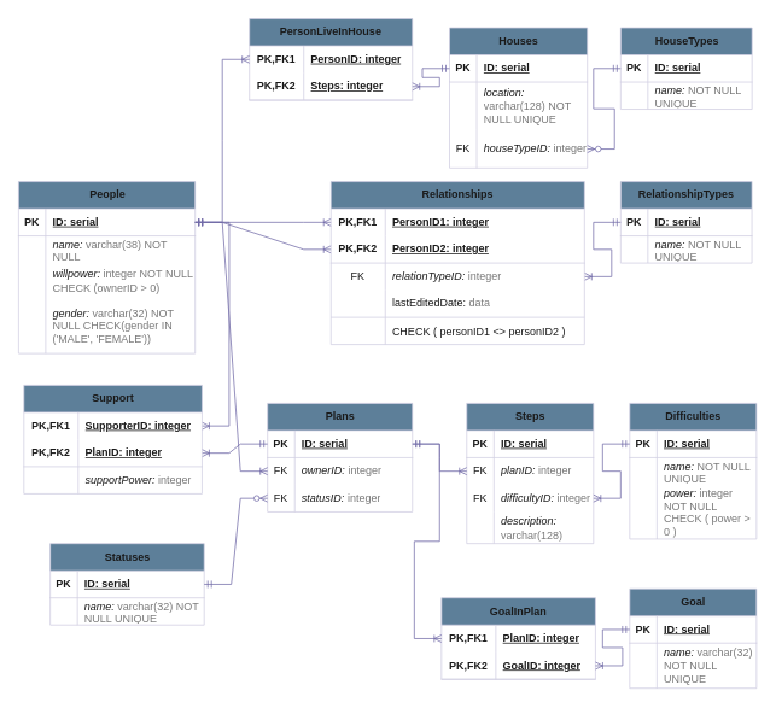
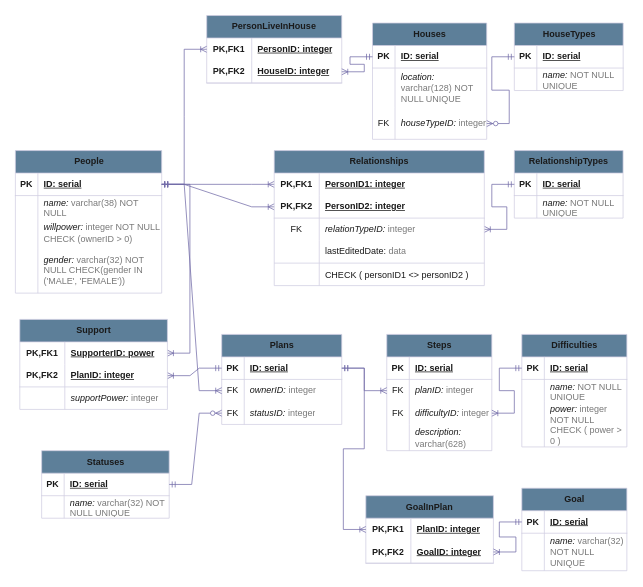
- <mxCell id="101" value="Steps: integer" style="shape=partialRectangle;connectable=0;fillColor=none;top=0;left=0;bottom=0;right=0;align=left;spacingLeft=6;fontStyle=5;overflow=hidden;html=1;whiteSpace=wrap;labelBackgroundColor=none;strokeColor=#D0CEE2;fontColor=#1A1A1A;" parent="99" vertex="1"><mxGeometry x="60" width="120" height="30" as="geometry"><mxRectangle width="120" height="30" as="alternateBounds" /></mxGeometry></mxCell>
+ <mxCell id="101" value="HouseID: integer" style="shape=partialRectangle;connectable=0;fillColor=none;top=0;left=0;bottom=0;right=0;align=left;spacingLeft=6;fontStyle=5;overflow=hidden;html=1;whiteSpace=wrap;labelBackgroundColor=none;strokeColor=#D0CEE2;fontColor=#1A1A1A;" parent="99" vertex="1"><mxGeometry x="60" width="120" height="30" as="geometry"><mxRectangle width="120" height="30" as="alternateBounds" /></mxGeometry></mxCell>
- <mxCell id="135" value="SupporterID: integer" style="shape=partialRectangle;connectable=0;fillColor=none;top=0;left=0;bottom=0;right=0;align=left;spacingLeft=6;fontStyle=5;overflow=hidden;html=1;whiteSpace=wrap;labelBackgroundColor=none;strokeColor=#D0CEE2;fontColor=#1A1A1A;" vertex="1" parent="133"><mxGeometry x="60" width="136.73" height="30" as="geometry"><mxRectangle width="136.73" height="30" as="alternateBounds" /></mxGeometry></mxCell>
+ <mxCell id="135" value="SupporterID: power" style="shape=partialRectangle;connectable=0;fillColor=none;top=0;left=0;bottom=0;right=0;align=left;spacingLeft=6;fontStyle=5;overflow=hidden;html=1;whiteSpace=wrap;labelBackgroundColor=none;strokeColor=#D0CEE2;fontColor=#1A1A1A;" vertex="1" parent="133"><mxGeometry x="60" width="136.73" height="30" as="geometry"><mxRectangle width="136.73" height="30" as="alternateBounds" /></mxGeometry></mxCell>
- <mxCell id="57" value="&lt;i&gt;description: &lt;/i&gt;&lt;font color=&quot;#787878&quot;&gt;varchar(128)&lt;/font&gt;" style="shape=partialRectangle;connectable=0;fillColor=none;top=0;left=0;bottom=0;right=0;align=left;spacingLeft=6;overflow=hidden;whiteSpace=wrap;html=1;labelBackgroundColor=none;strokeColor=#D0CEE2;fontColor=#1A1A1A;" parent="55" vertex="1"><mxGeometry x="30" width="110" height="35" as="geometry"><mxRectangle width="110" height="35" as="alternateBounds" /></mxGeometry></mxCell>
+ <mxCell id="57" value="&lt;i&gt;description: &lt;/i&gt;&lt;font color=&quot;#787878&quot;&gt;varchar(628)&lt;/font&gt;" style="shape=partialRectangle;connectable=0;fillColor=none;top=0;left=0;bottom=0;right=0;align=left;spacingLeft=6;overflow=hidden;whiteSpace=wrap;html=1;labelBackgroundColor=none;strokeColor=#D0CEE2;fontColor=#1A1A1A;" parent="55" vertex="1"><mxGeometry x="30" width="110" height="35" as="geometry"><mxRectangle width="110" height="35" as="alternateBounds" /></mxGeometry></mxCell>
